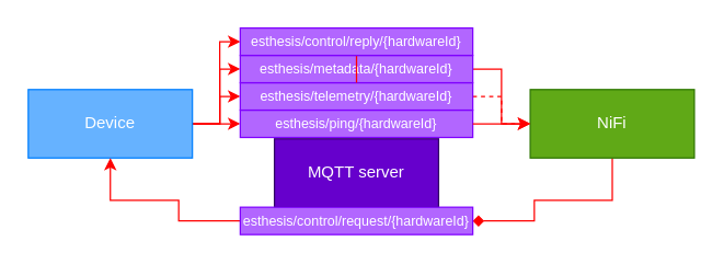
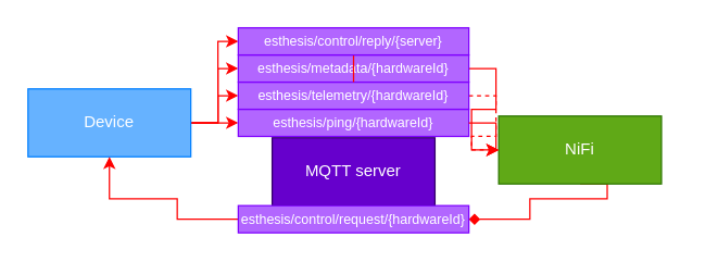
- <mxCell id="17" value="&lt;div style=&quot;text-align: left&quot;&gt;esthesis/control/reply/{hardwareId}&lt;br&gt;&lt;/div&gt;" style="whiteSpace=wrap;html=1;align=center;fontColor=#FFFFFF;fontSize=10;fillColor=#B266FF;strokeColor=#7F00FF;" vertex="1" parent="1"><mxGeometry x="175" y="20" width="170" height="20" as="geometry" /></mxCell>
+ <mxCell id="17" value="&lt;div style=&quot;text-align: left&quot;&gt;esthesis/control/reply/{server}&lt;br&gt;&lt;/div&gt;" style="whiteSpace=wrap;html=1;align=center;fontColor=#FFFFFF;fontSize=10;fillColor=#B266FF;strokeColor=#7F00FF;" vertex="1" parent="1"><mxGeometry x="175" y="20" width="170" height="20" as="geometry" /></mxCell>
- <mxCell id="9" value="NiFi" style="whiteSpace=wrap;html=1;align=center;fillColor=#60a917;strokeColor=#2D7600;fontColor=#ffffff;" vertex="1" parent="1"><mxGeometry x="387" y="65" width="120" height="50" as="geometry" /></mxCell>
+ <mxCell id="9" value="NiFi" style="whiteSpace=wrap;html=1;align=center;fillColor=#60a917;strokeColor=#2D7600;fontColor=#ffffff;" vertex="1" parent="1"><mxGeometry x="367" y="85" width="120" height="50" as="geometry" /></mxCell>
